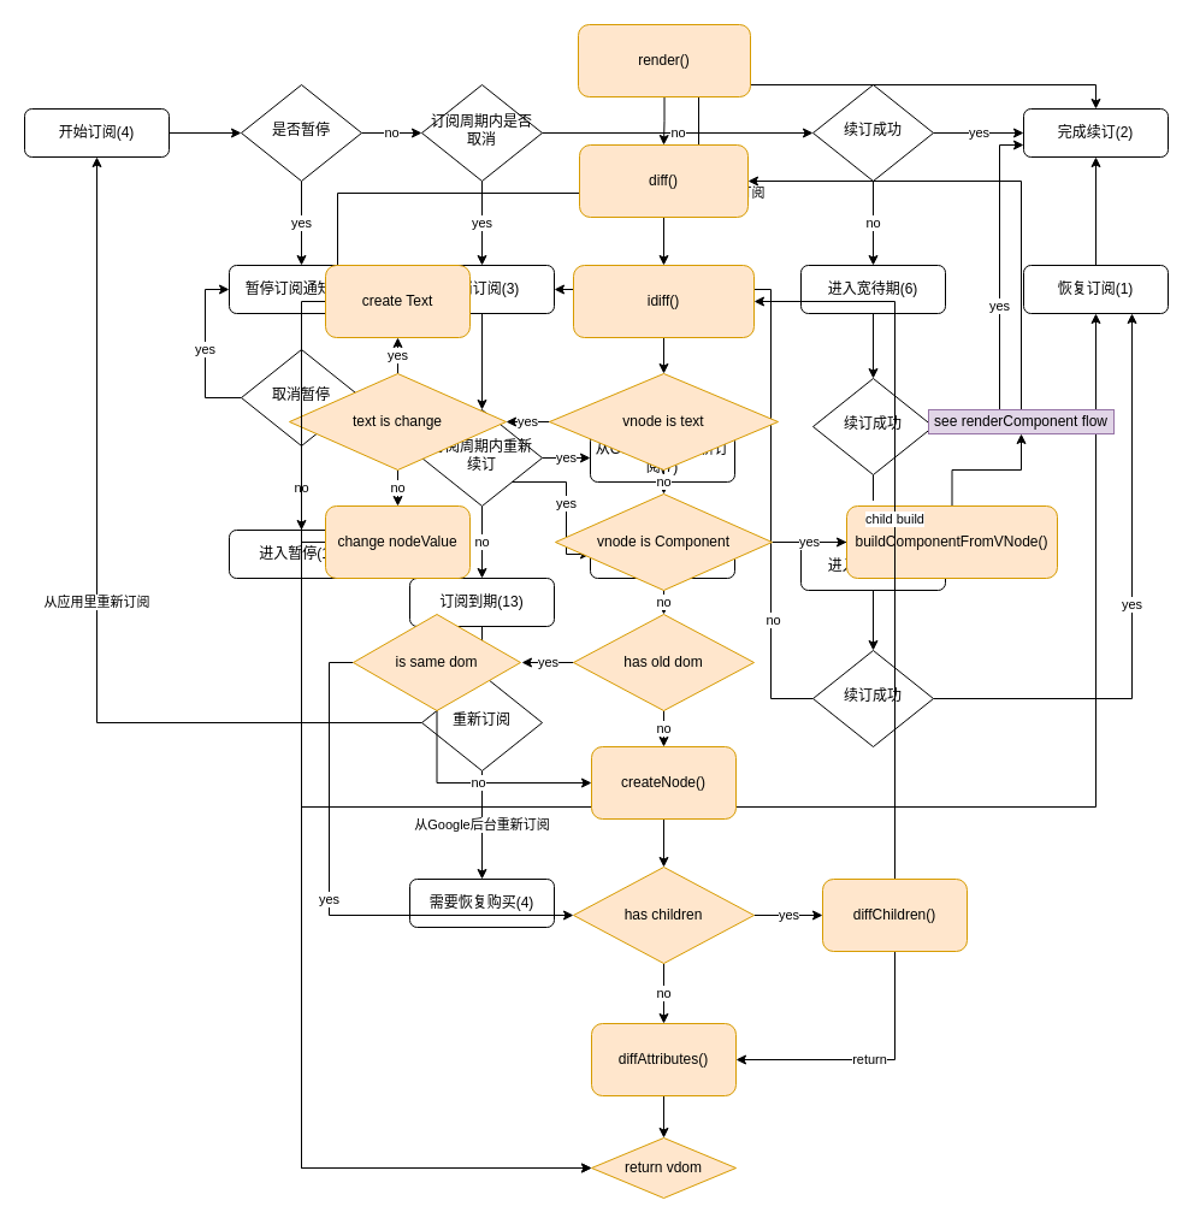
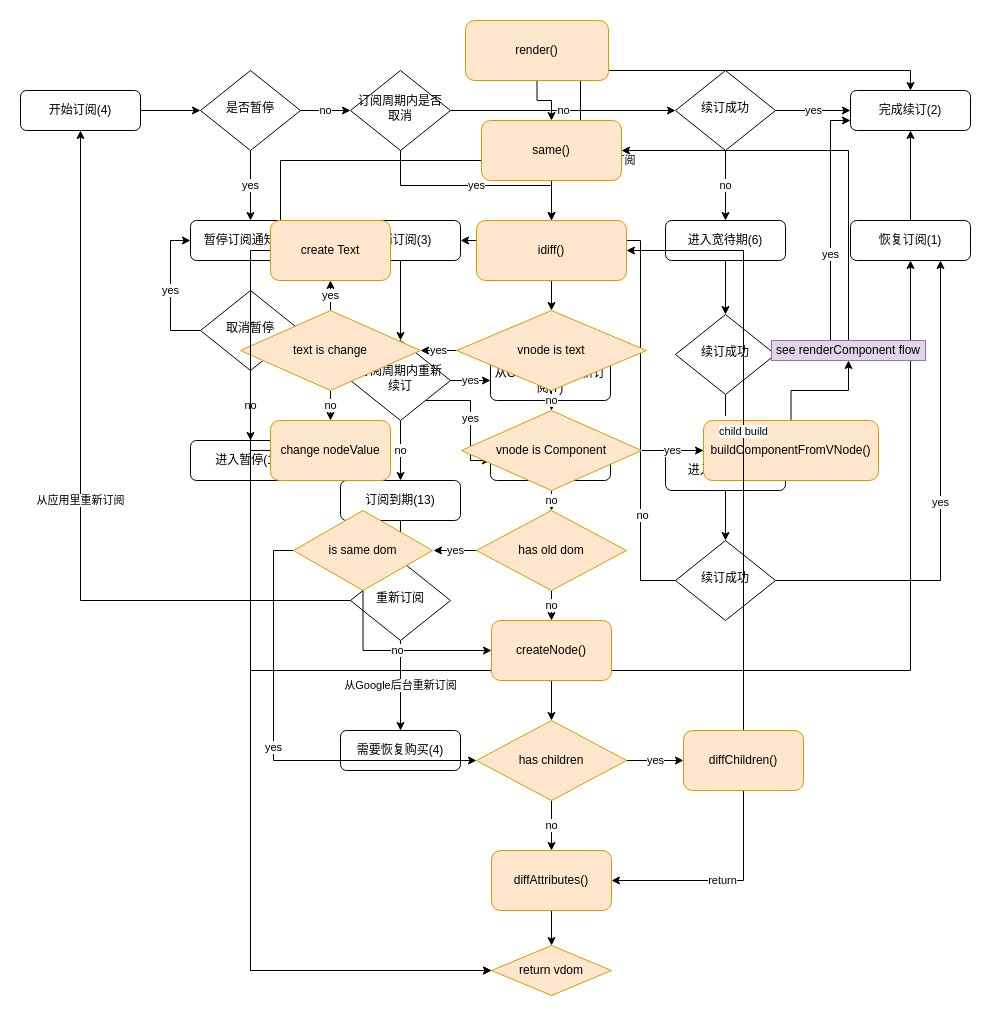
- <mxCell id="50" value="&lt;div&gt;&lt;span&gt;render&lt;/span&gt;()&lt;/div&gt;" style="rounded=1;whiteSpace=wrap;html=1;fillColor=#ffe6cc;strokeColor=#d79b00;" vertex="1" parent="1"><mxGeometry x="480" y="20" width="143" height="60" as="geometry" /></mxCell>
+ <mxCell id="50" value="&lt;div&gt;&lt;span&gt;render&lt;/span&gt;()&lt;/div&gt;" style="rounded=1;whiteSpace=wrap;html=1;fillColor=#ffe6cc;strokeColor=#d79b00;" vertex="1" parent="1"><mxGeometry x="465" y="20" width="143" height="60" as="geometry" /></mxCell>
- <mxCell id="52" value="&lt;span&gt;diff&lt;/span&gt;(&lt;span&gt;)&lt;/span&gt;" style="rounded=1;whiteSpace=wrap;html=1;fillColor=#ffe6cc;strokeColor=#d79b00;" vertex="1" parent="1"><mxGeometry x="481" y="120" width="140" height="60" as="geometry" /></mxCell>
+ <mxCell id="52" value="&lt;span&gt;same&lt;/span&gt;(&lt;span&gt;)&lt;/span&gt;" style="rounded=1;whiteSpace=wrap;html=1;fillColor=#ffe6cc;strokeColor=#d79b00;" vertex="1" parent="1"><mxGeometry x="481" y="120" width="140" height="60" as="geometry" /></mxCell>
- <mxCell id="7" value="yes" style="edgeStyle=orthogonalEdgeStyle;rounded=0;orthogonalLoop=1;jettySize=auto;html=1;exitX=0.5;exitY=1;exitDx=0;exitDy=0;entryX=0.5;entryY=0;entryDx=0;entryDy=0;" edge="1" parent="1" source="2" target="9"><mxGeometry relative="1" as="geometry" /></mxCell>
+ <mxCell id="7" value="yes" style="edgeStyle=orthogonalEdgeStyle;rounded=0;orthogonalLoop=1;jettySize=auto;html=1;exitX=0.5;exitY=1;exitDx=0;exitDy=0;" edge="1" parent="1" source="2" target="54"><mxGeometry relative="1" as="geometry" /></mxCell>
